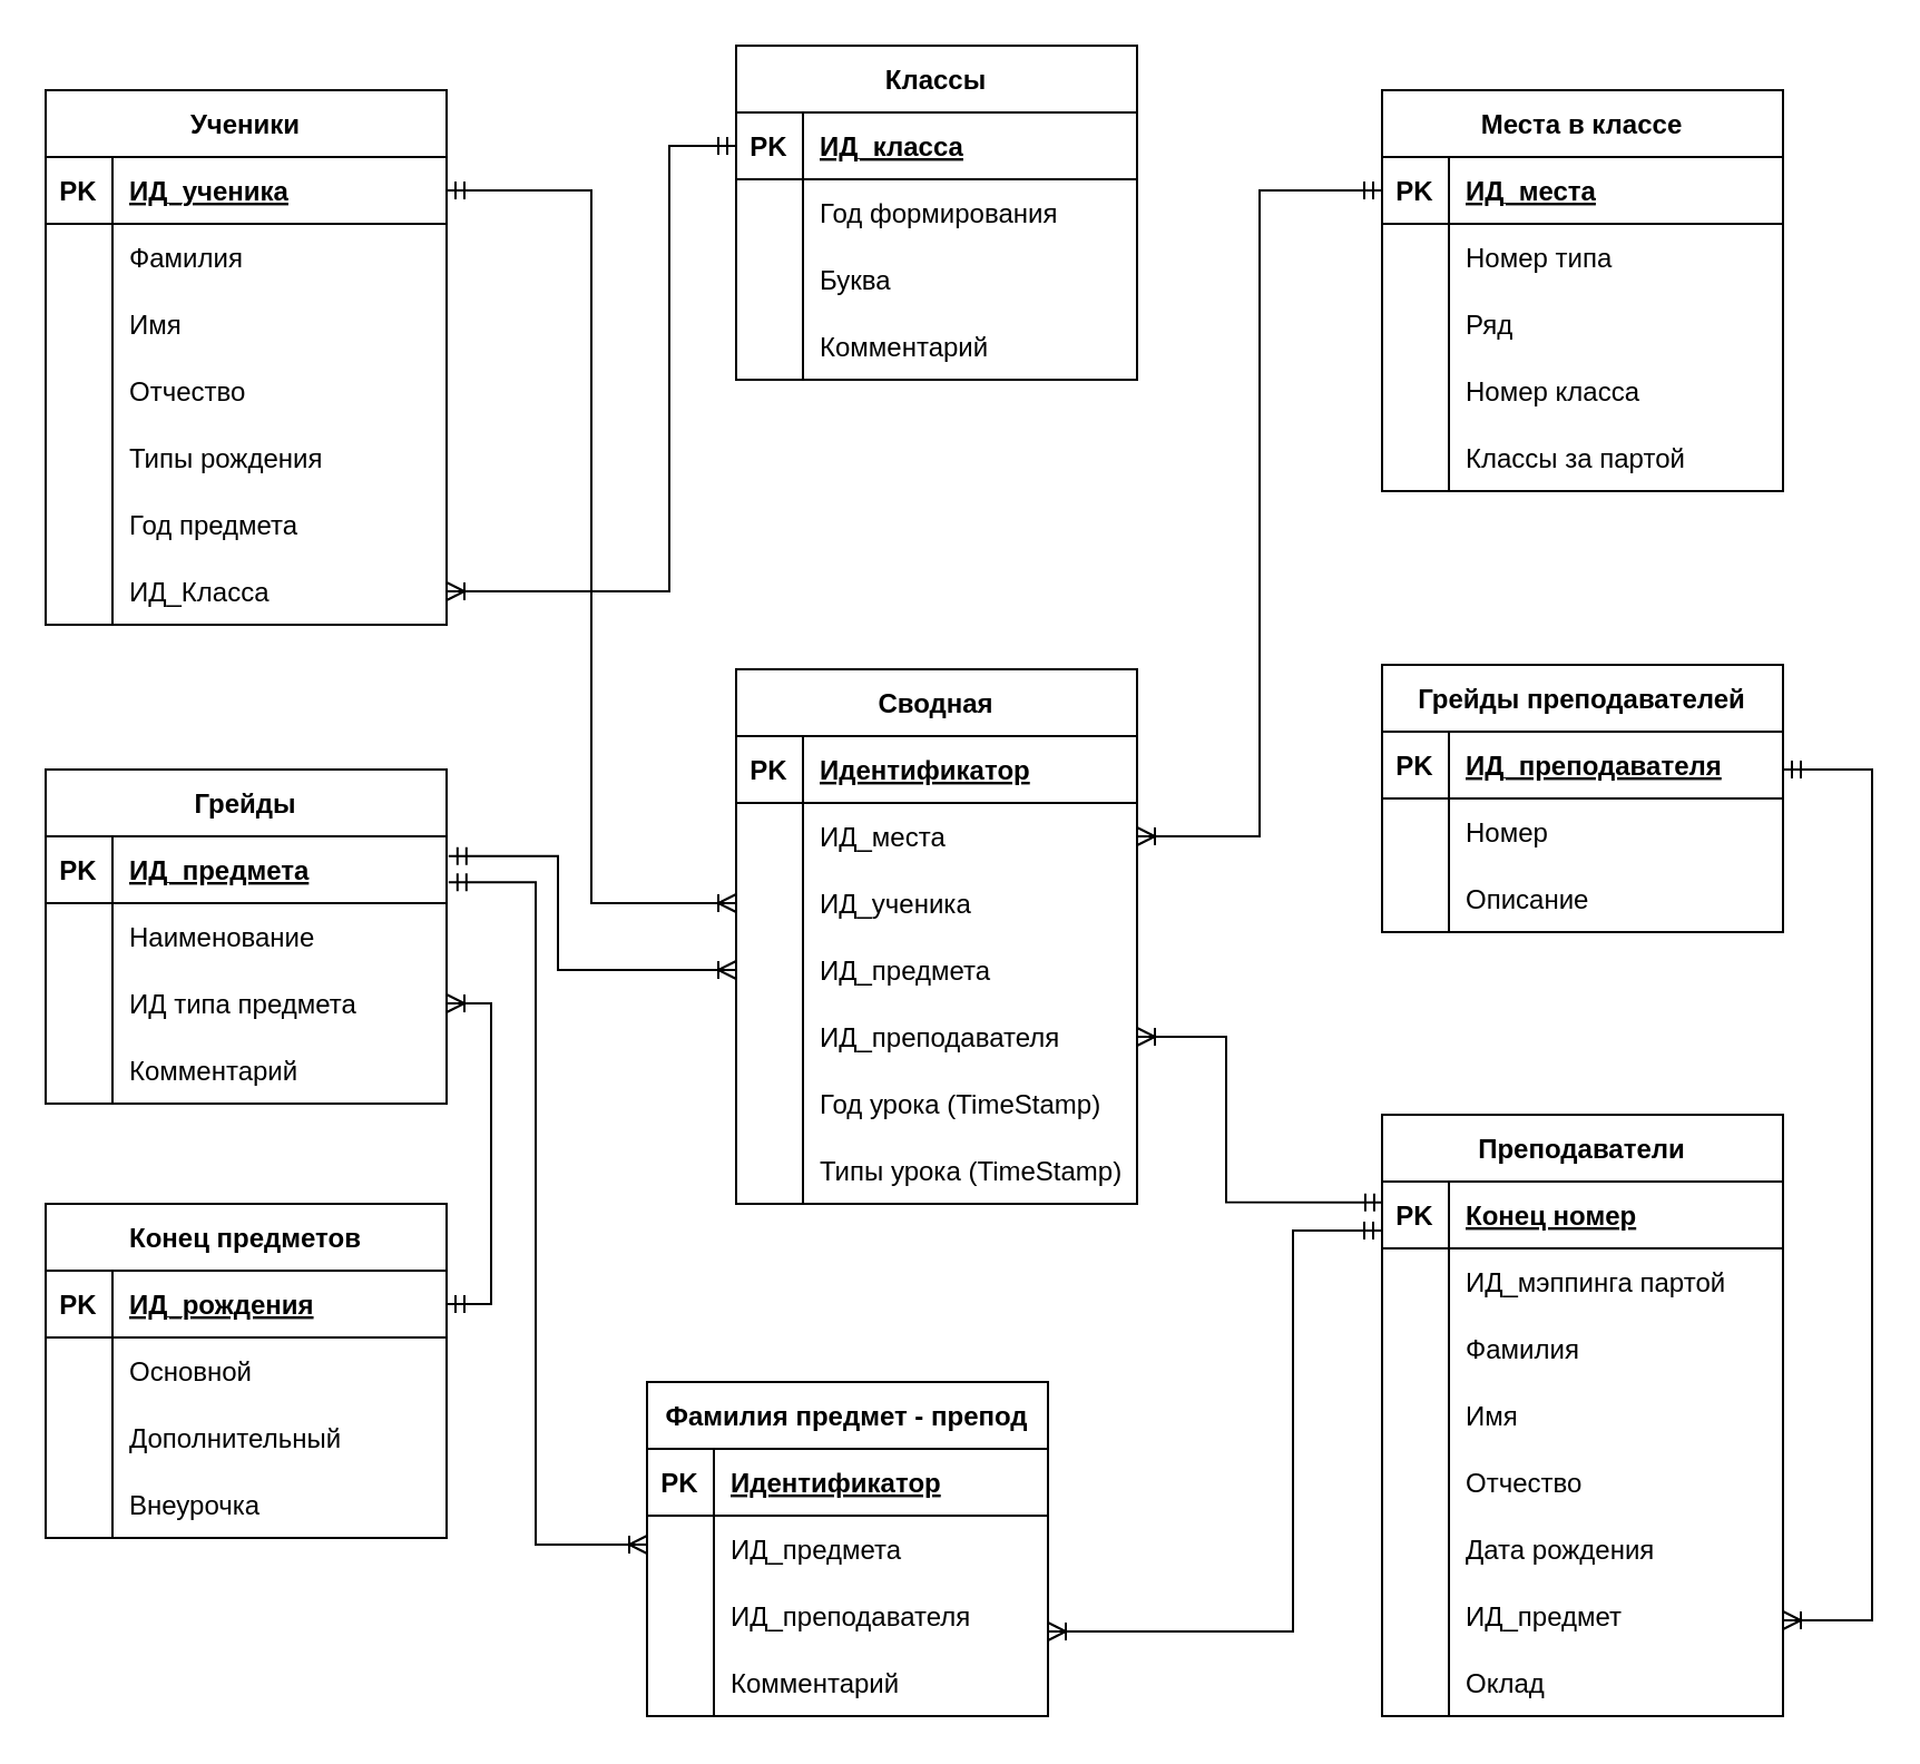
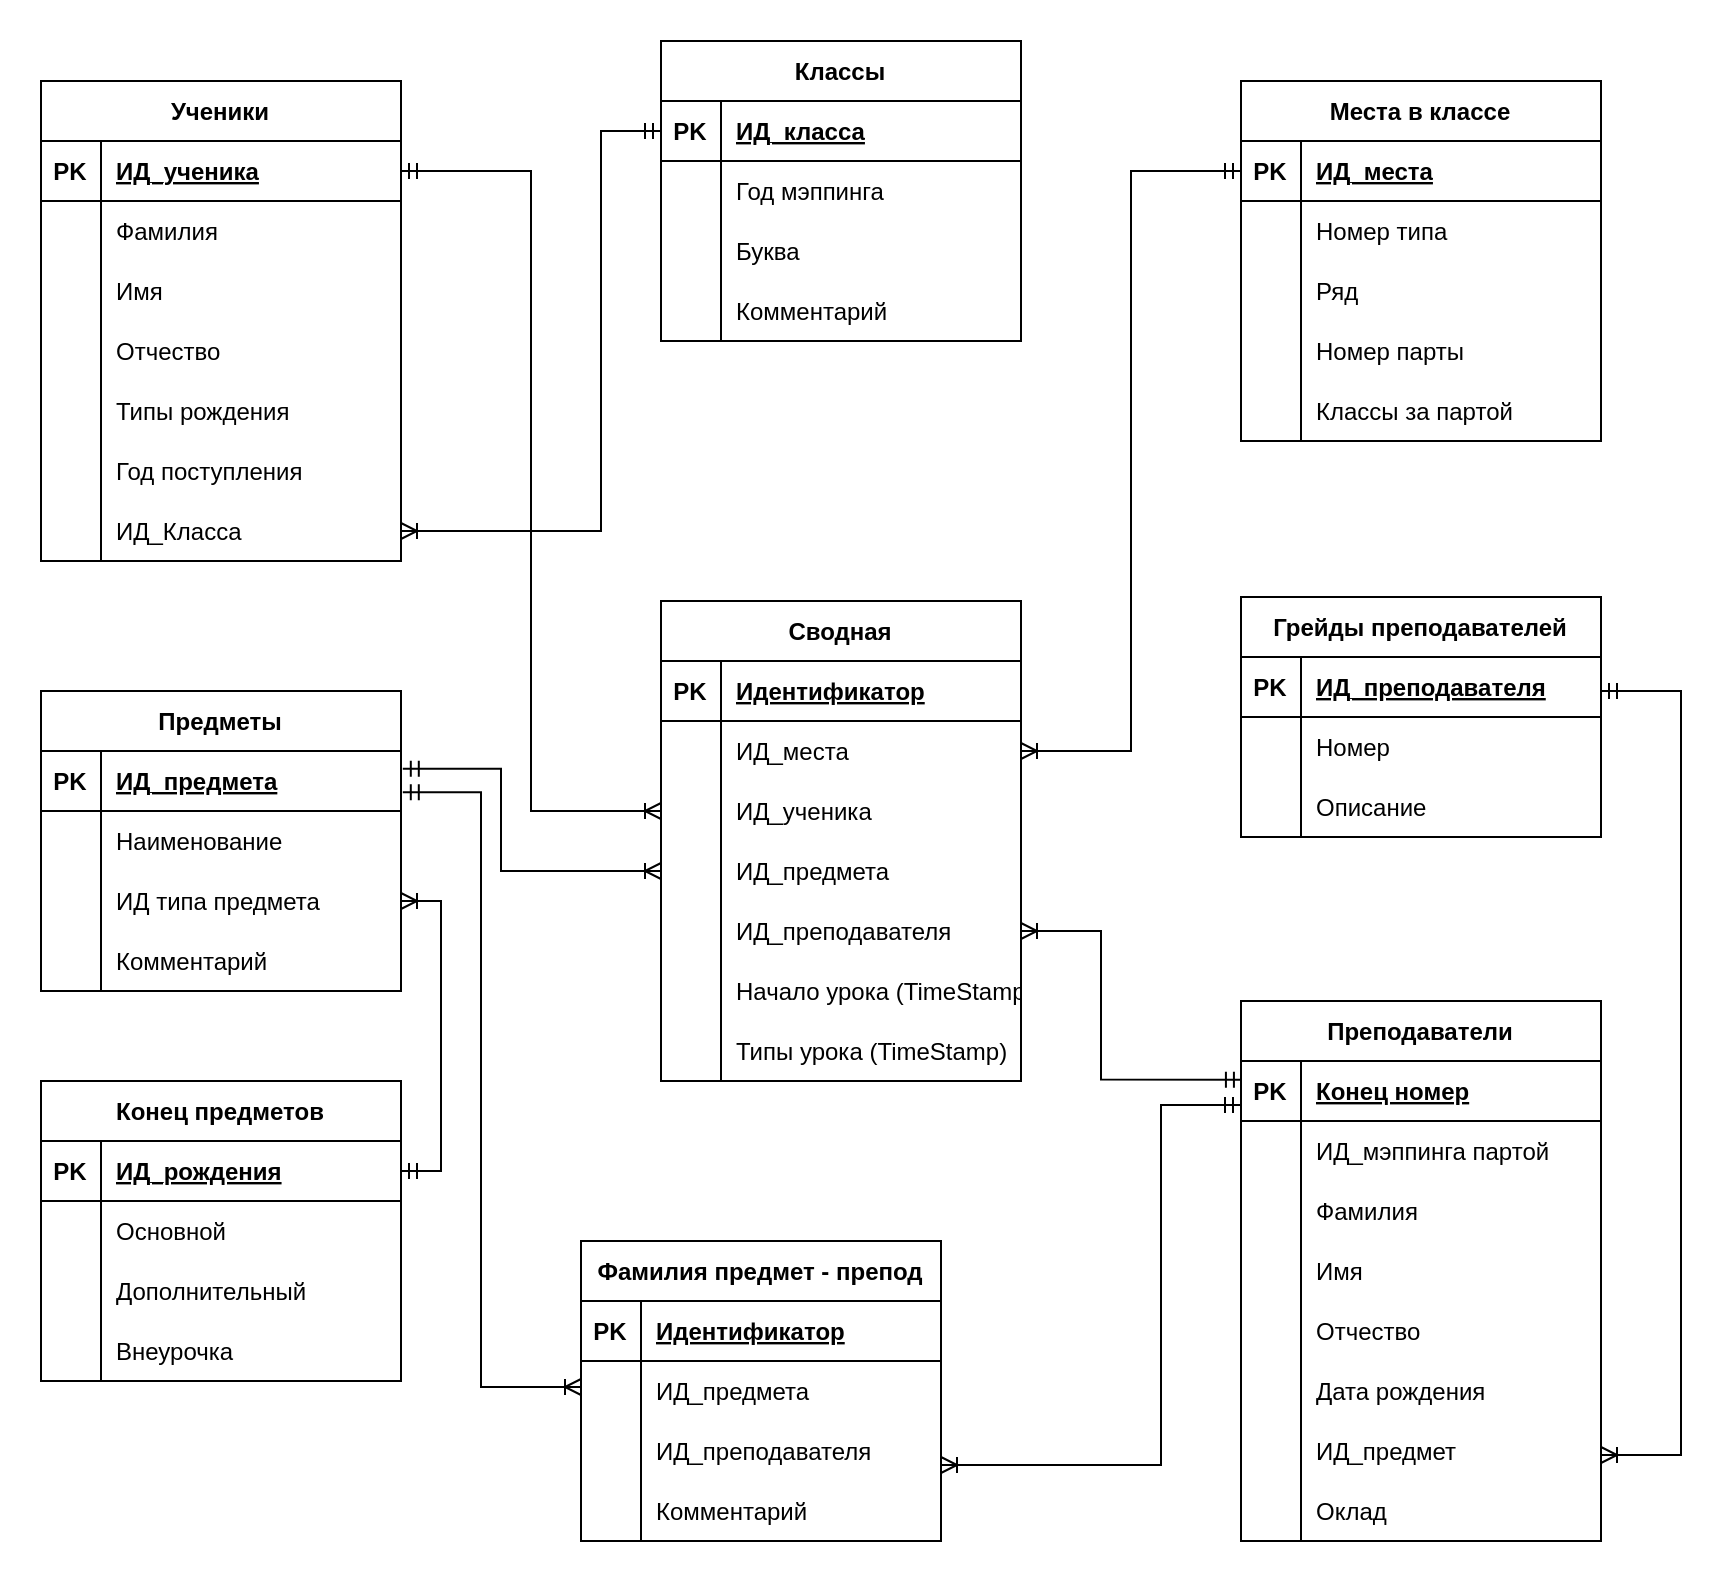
- <mxCell id="30" value="Год формирования" style="shape=partialRectangle;connectable=0;fillColor=none;top=0;left=0;bottom=0;right=0;align=left;spacingLeft=6;overflow=hidden;" vertex="1" parent="28"><mxGeometry x="30" width="150" height="30" as="geometry"><mxRectangle width="150" height="30" as="alternateBounds" /></mxGeometry></mxCell>
+ <mxCell id="30" value="Год мэппинга" style="shape=partialRectangle;connectable=0;fillColor=none;top=0;left=0;bottom=0;right=0;align=left;spacingLeft=6;overflow=hidden;" vertex="1" parent="28"><mxGeometry x="30" width="150" height="30" as="geometry"><mxRectangle width="150" height="30" as="alternateBounds" /></mxGeometry></mxCell>
- <mxCell id="84" value="Номер класса" style="shape=partialRectangle;connectable=0;fillColor=none;top=0;left=0;bottom=0;right=0;align=left;spacingLeft=6;overflow=hidden;" vertex="1" parent="82"><mxGeometry x="30" width="150" height="30" as="geometry"><mxRectangle width="150" height="30" as="alternateBounds" /></mxGeometry></mxCell>
+ <mxCell id="84" value="Номер парты" style="shape=partialRectangle;connectable=0;fillColor=none;top=0;left=0;bottom=0;right=0;align=left;spacingLeft=6;overflow=hidden;" vertex="1" parent="82"><mxGeometry x="30" width="150" height="30" as="geometry"><mxRectangle width="150" height="30" as="alternateBounds" /></mxGeometry></mxCell>
- <mxCell id="20" value="Год предмета" style="shape=partialRectangle;connectable=0;fillColor=none;top=0;left=0;bottom=0;right=0;align=left;spacingLeft=6;overflow=hidden;" vertex="1" parent="18"><mxGeometry x="30" width="150" height="30" as="geometry"><mxRectangle width="150" height="30" as="alternateBounds" /></mxGeometry></mxCell>
+ <mxCell id="20" value="Год поступления" style="shape=partialRectangle;connectable=0;fillColor=none;top=0;left=0;bottom=0;right=0;align=left;spacingLeft=6;overflow=hidden;" vertex="1" parent="18"><mxGeometry x="30" width="150" height="30" as="geometry"><mxRectangle width="150" height="30" as="alternateBounds" /></mxGeometry></mxCell>
- <mxCell id="37" value="Грейды" style="shape=table;startSize=30;container=1;collapsible=1;childLayout=tableLayout;fixedRows=1;rowLines=0;fontStyle=1;align=center;resizeLast=1;" vertex="1" parent="1"><mxGeometry x="20" y="345" width="180" height="150" as="geometry" /></mxCell>
+ <mxCell id="37" value="Предметы" style="shape=table;startSize=30;container=1;collapsible=1;childLayout=tableLayout;fixedRows=1;rowLines=0;fontStyle=1;align=center;resizeLast=1;" vertex="1" parent="1"><mxGeometry x="20" y="345" width="180" height="150" as="geometry" /></mxCell>
- <mxCell id="68" value="Год урока (TimeStamp)" style="shape=partialRectangle;connectable=0;fillColor=none;top=0;left=0;bottom=0;right=0;align=left;spacingLeft=6;overflow=hidden;" vertex="1" parent="66"><mxGeometry x="30" width="150" height="30" as="geometry"><mxRectangle width="150" height="30" as="alternateBounds" /></mxGeometry></mxCell>
+ <mxCell id="68" value="Начало урока (TimeStamp)" style="shape=partialRectangle;connectable=0;fillColor=none;top=0;left=0;bottom=0;right=0;align=left;spacingLeft=6;overflow=hidden;" vertex="1" parent="66"><mxGeometry x="30" width="150" height="30" as="geometry"><mxRectangle width="150" height="30" as="alternateBounds" /></mxGeometry></mxCell>
